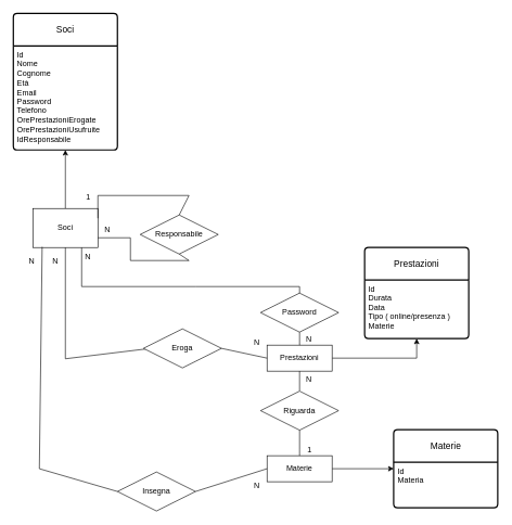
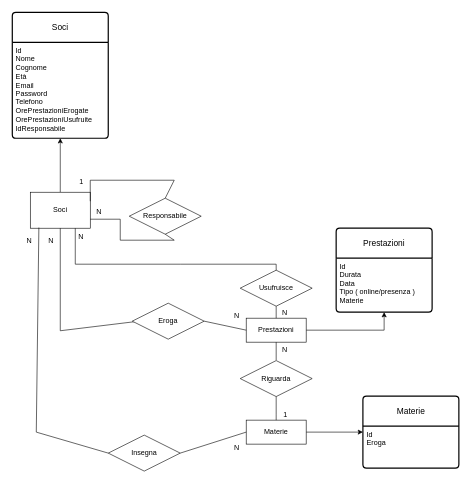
- <mxCell id="27" value="Password" style="shape=rhombus;perimeter=rhombusPerimeter;whiteSpace=wrap;html=1;align=center;" vertex="1" parent="1"><mxGeometry x="400" y="450" width="120" height="60" as="geometry" /></mxCell>
+ <mxCell id="27" value="Usufruisce" style="shape=rhombus;perimeter=rhombusPerimeter;whiteSpace=wrap;html=1;align=center;" vertex="1" parent="1"><mxGeometry x="400" y="450" width="120" height="60" as="geometry" /></mxCell>
- <mxCell id="36" value="Id&lt;br&gt;Materia" style="align=left;strokeColor=none;fillColor=none;spacingLeft=4;fontSize=12;verticalAlign=top;resizable=0;rotatable=0;part=1;html=1;" vertex="1" parent="35"><mxGeometry y="50" width="160" height="70" as="geometry" /></mxCell>
+ <mxCell id="36" value="Id&lt;br&gt;Eroga" style="align=left;strokeColor=none;fillColor=none;spacingLeft=4;fontSize=12;verticalAlign=top;resizable=0;rotatable=0;part=1;html=1;" vertex="1" parent="35"><mxGeometry y="50" width="160" height="70" as="geometry" /></mxCell>
